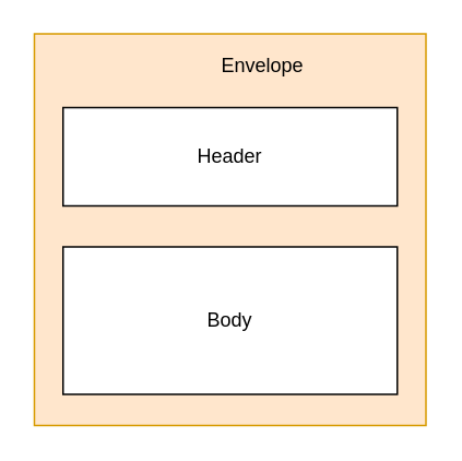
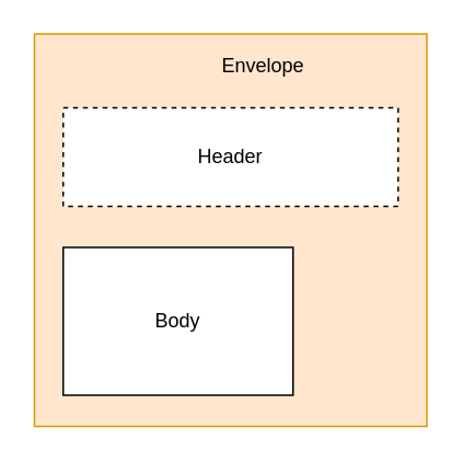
- <mxCell id="3" value="Header" style="rounded=0;whiteSpace=wrap;html=1;" parent="1" vertex="1"><mxGeometry x="38" y="65" width="204" height="60" as="geometry" /></mxCell>
+ <mxCell id="3" value="Header" style="rounded=0;whiteSpace=wrap;html=1;dashed=1;" parent="1" vertex="1"><mxGeometry x="38" y="65" width="204" height="60" as="geometry" /></mxCell>
- <mxCell id="4" value="Body" style="rounded=0;whiteSpace=wrap;html=1;" parent="1" vertex="1"><mxGeometry x="38" y="150" width="204" height="90" as="geometry" /></mxCell>
+ <mxCell id="4" value="Body" style="rounded=0;whiteSpace=wrap;html=1;" parent="1" vertex="1"><mxGeometry x="38" y="150" width="140" height="90" as="geometry" /></mxCell>
